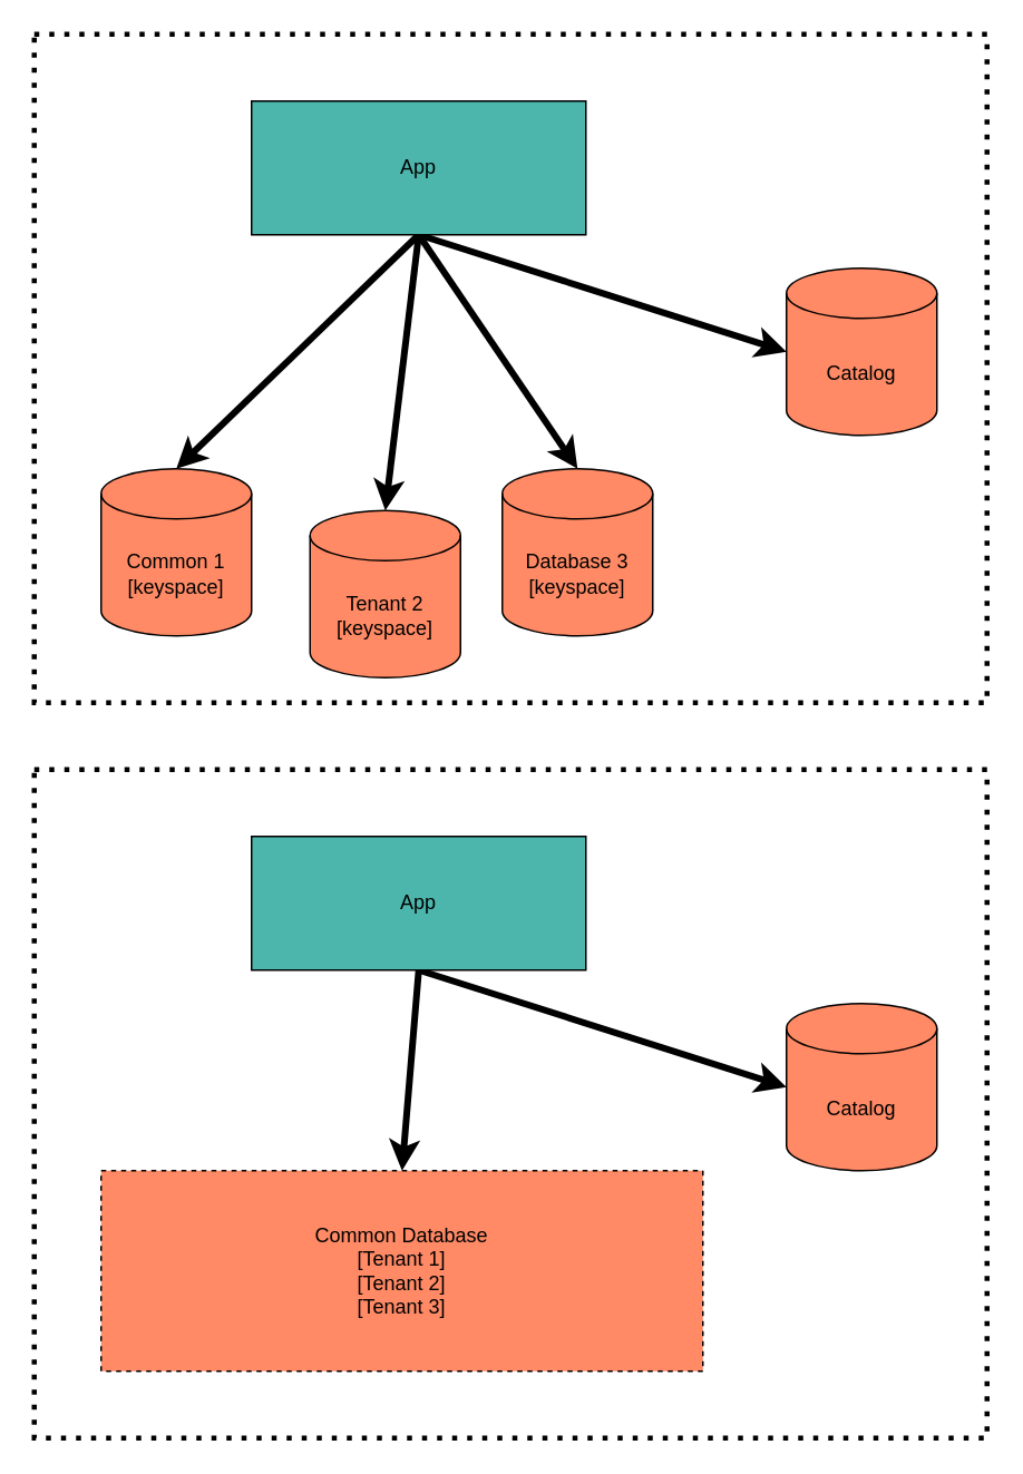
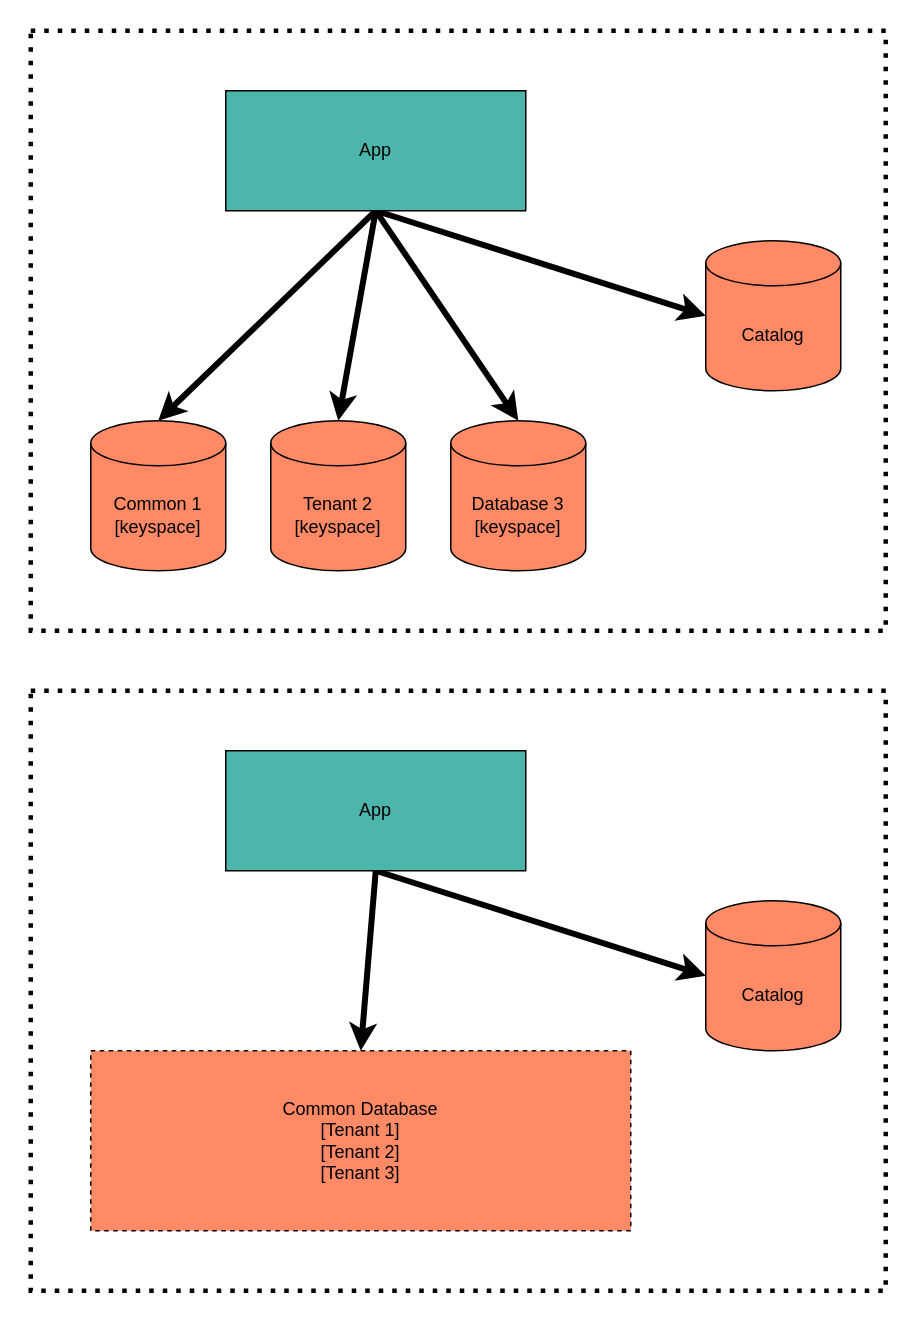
- <mxCell id="10" value="&lt;div&gt;Tenant 2&lt;/div&gt;&lt;div&gt;[keyspace]&lt;br&gt;&lt;/div&gt;" style="shape=cylinder3;whiteSpace=wrap;html=1;boundedLbl=1;backgroundOutline=1;size=15;strokeWidth=1;fillColor=#FF8A65;" vertex="1" parent="1"><mxGeometry x="185" y="305" width="90" height="100" as="geometry" /></mxCell>
+ <mxCell id="10" value="&lt;div&gt;Tenant 2&lt;/div&gt;&lt;div&gt;[keyspace]&lt;br&gt;&lt;/div&gt;" style="shape=cylinder3;whiteSpace=wrap;html=1;boundedLbl=1;backgroundOutline=1;size=15;strokeWidth=1;fillColor=#FF8A65;" vertex="1" parent="1"><mxGeometry x="180" y="280" width="90" height="100" as="geometry" /></mxCell>
